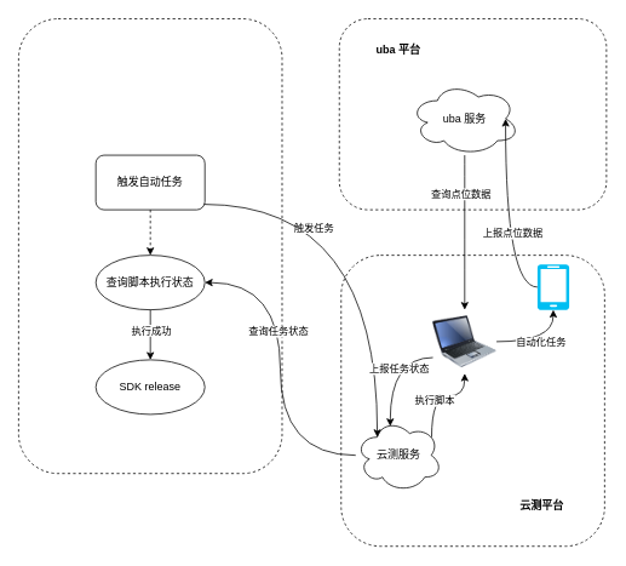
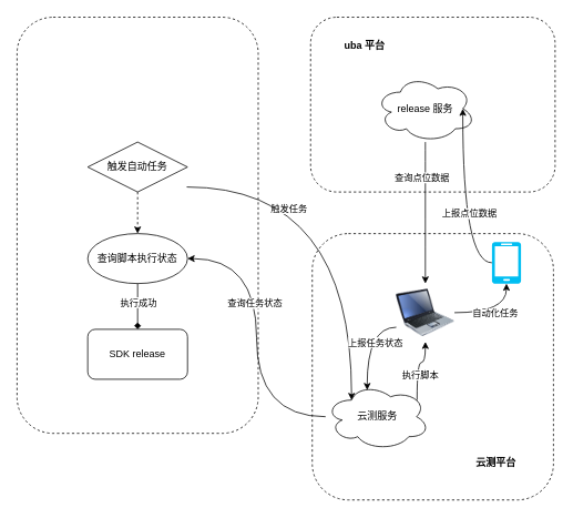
- <mxCell id="21" value="uba 服务" style="ellipse;shape=cloud;whiteSpace=wrap;html=1;" vertex="1" parent="1"><mxGeometry x="451" y="90" width="120" height="80" as="geometry" /></mxCell>
+ <mxCell id="21" value="release 服务" style="ellipse;shape=cloud;whiteSpace=wrap;html=1;" vertex="1" parent="1"><mxGeometry x="451" y="90" width="120" height="80" as="geometry" /></mxCell>
- <mxCell id="4" value="触发自动任务" style="rounded=1;whiteSpace=wrap;html=1;" parent="1" vertex="1"><mxGeometry x="105" y="170" width="120" height="60" as="geometry" /></mxCell>
+ <mxCell id="4" value="触发自动任务" style="rhombus;whiteSpace=wrap;html=1;" parent="1" vertex="1"><mxGeometry x="105" y="170" width="120" height="60" as="geometry" /></mxCell>
- <mxCell id="6" style="edgeStyle=orthogonalEdgeStyle;rounded=1;orthogonalLoop=1;jettySize=auto;html=1;exitX=0.5;exitY=1;exitDx=0;exitDy=0;" parent="1" source="5" target="8" edge="1"><mxGeometry relative="1" as="geometry"><mxPoint x="165" y="410" as="sourcePoint" /></mxGeometry></mxCell>
+ <mxCell id="6" style="edgeStyle=orthogonalEdgeStyle;rounded=1;orthogonalLoop=1;jettySize=auto;html=1;exitX=0.5;exitY=1;exitDx=0;exitDy=0;endArrow=diamond;" parent="1" source="5" target="8" edge="1"><mxGeometry relative="1" as="geometry"><mxPoint x="165" y="410" as="sourcePoint" /></mxGeometry></mxCell>
- <mxCell id="8" value="SDK release" style="ellipse;whiteSpace=wrap;html=1;" parent="1" vertex="1"><mxGeometry x="105" y="395" width="120" height="60" as="geometry" /></mxCell>
+ <mxCell id="8" value="SDK release" style="rounded=1;whiteSpace=wrap;html=1;" parent="1" vertex="1"><mxGeometry x="105" y="395" width="120" height="60" as="geometry" /></mxCell>
- <mxCell id="15" value="云测服务" style="ellipse;shape=cloud;whiteSpace=wrap;html=1;" vertex="1" parent="1"><mxGeometry x="391" y="460" width="95" height="80" as="geometry" /></mxCell>
+ <mxCell id="15" value="云测服务" style="ellipse;shape=cloud;whiteSpace=wrap;html=1;" vertex="1" parent="1"><mxGeometry x="391" y="460" width="125" height="80" as="geometry" /></mxCell>
